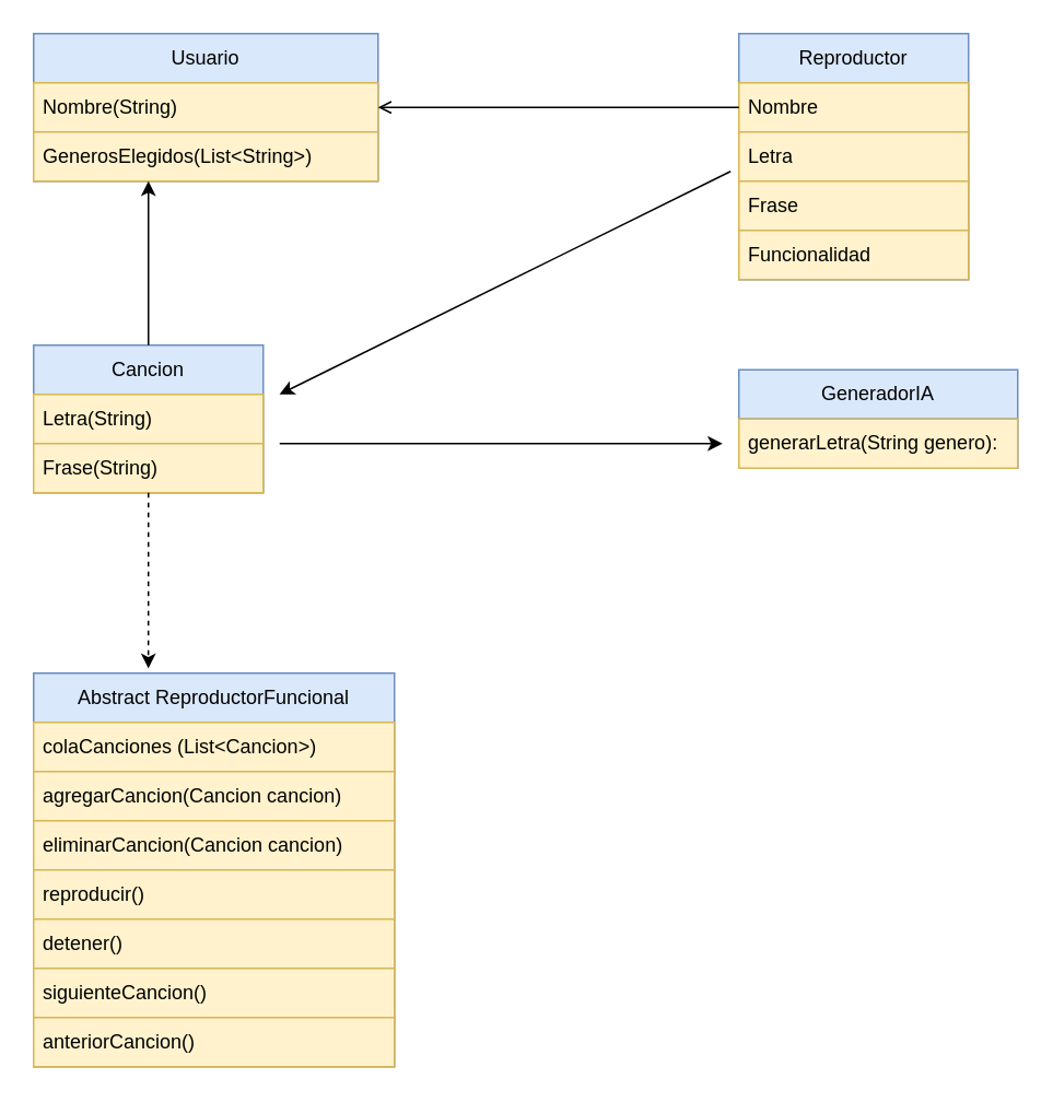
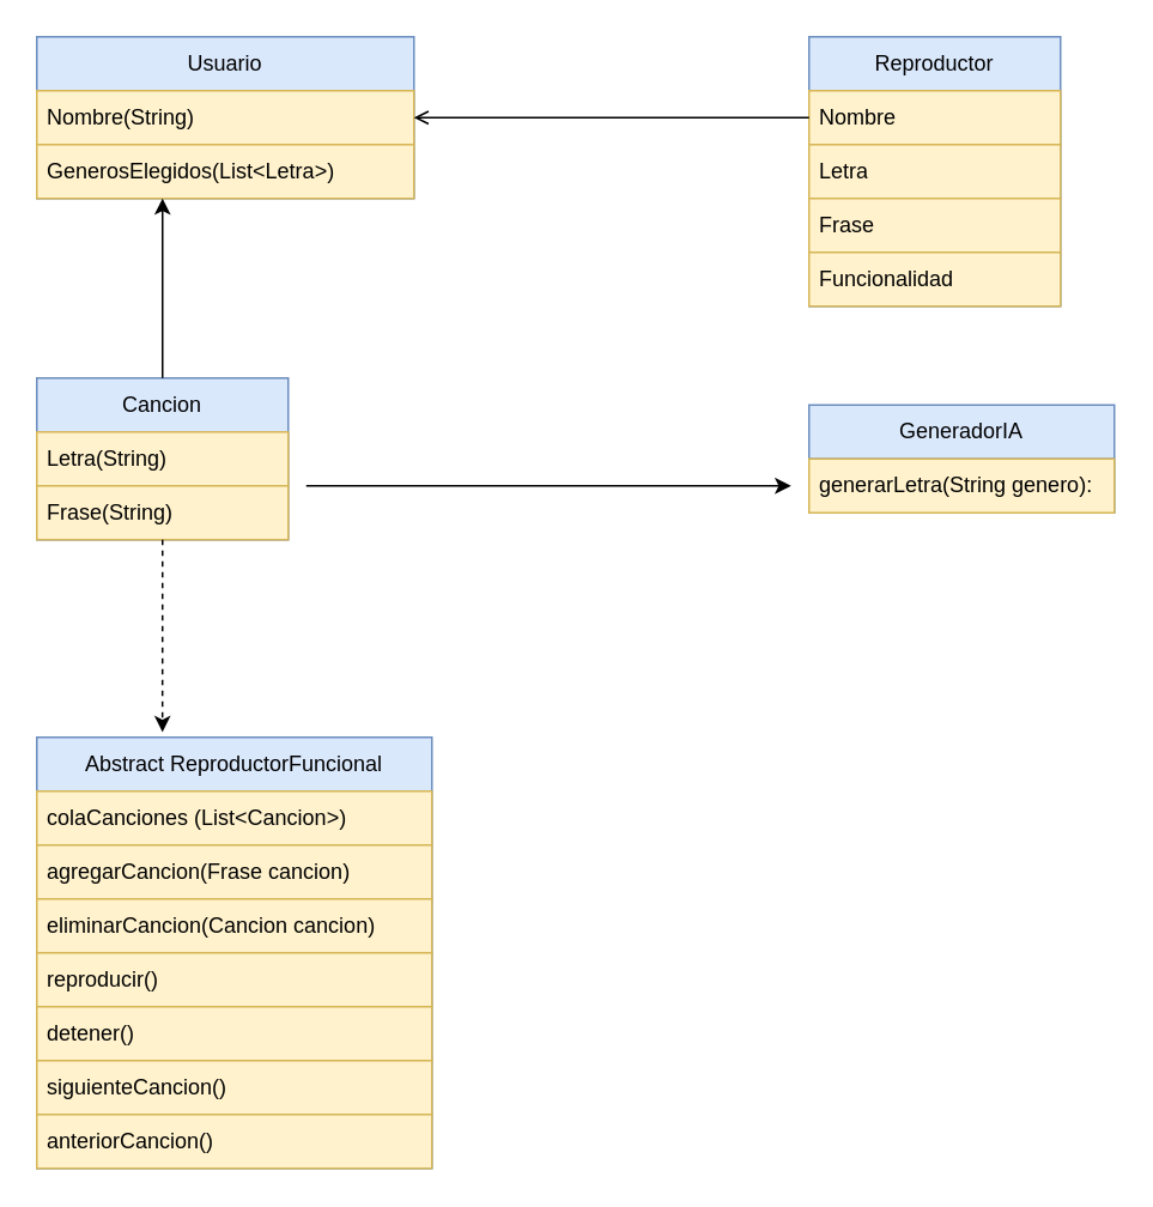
- <mxCell id="4" value="GenerosElegidos(List&amp;lt;String&amp;gt;)" style="text;strokeColor=#d6b656;fillColor=#fff2cc;align=left;verticalAlign=middle;spacingLeft=4;spacingRight=4;overflow=hidden;points=[[0,0.5],[1,0.5]];portConstraint=eastwest;rotatable=0;whiteSpace=wrap;html=1;" vertex="1" parent="2"><mxGeometry y="60" width="210" height="30" as="geometry" /></mxCell>
+ <mxCell id="4" value="GenerosElegidos(List&amp;lt;Letra&amp;gt;)" style="text;strokeColor=#d6b656;fillColor=#fff2cc;align=left;verticalAlign=middle;spacingLeft=4;spacingRight=4;overflow=hidden;points=[[0,0.5],[1,0.5]];portConstraint=eastwest;rotatable=0;whiteSpace=wrap;html=1;" vertex="1" parent="2"><mxGeometry y="60" width="210" height="30" as="geometry" /></mxCell>
- <mxCell id="27" value="" style="endArrow=classic;html=1;rounded=0;exitX=-0.036;exitY=-0.2;exitDx=0;exitDy=0;exitPerimeter=0;entryX=1.071;entryY=0;entryDx=0;entryDy=0;entryPerimeter=0;" edge="1" parent="1" source="24" target="6"><mxGeometry width="50" height="50" relative="1" as="geometry"><mxPoint x="340" y="80" as="sourcePoint" /><mxPoint x="390" y="30" as="targetPoint" /></mxGeometry></mxCell>
- <mxCell id="12" value="agregarCancion(Cancion cancion)" style="text;strokeColor=#d6b656;fillColor=#fff2cc;align=left;verticalAlign=middle;spacingLeft=4;spacingRight=4;overflow=hidden;points=[[0,0.5],[1,0.5]];portConstraint=eastwest;rotatable=0;whiteSpace=wrap;html=1;" vertex="1" parent="10"><mxGeometry y="60" width="220" height="30" as="geometry" /></mxCell>
+ <mxCell id="12" value="agregarCancion(Frase cancion)" style="text;strokeColor=#d6b656;fillColor=#fff2cc;align=left;verticalAlign=middle;spacingLeft=4;spacingRight=4;overflow=hidden;points=[[0,0.5],[1,0.5]];portConstraint=eastwest;rotatable=0;whiteSpace=wrap;html=1;" vertex="1" parent="10"><mxGeometry y="60" width="220" height="30" as="geometry" /></mxCell>
